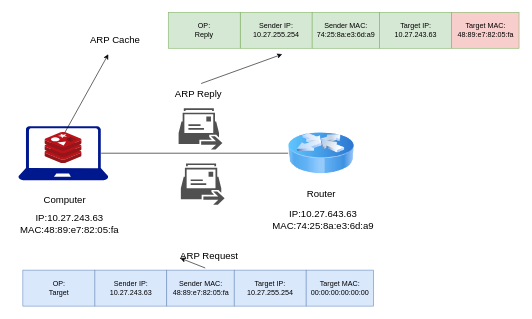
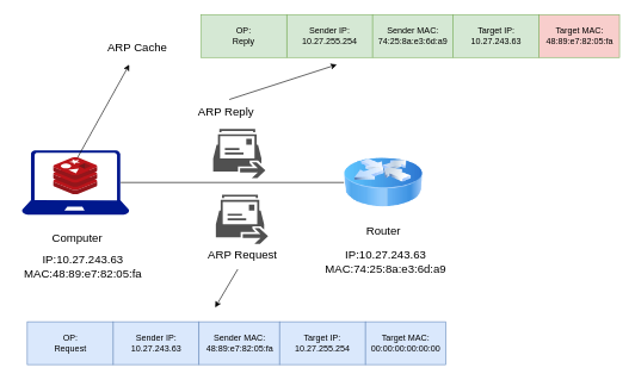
- <mxCell id="20" value="&lt;font style=&quot;font-size: 16px;&quot;&gt;ARP Reply&lt;/font&gt;" style="text;html=1;align=center;verticalAlign=middle;resizable=0;points=[];autosize=1;strokeColor=none;fillColor=none;" vertex="1" parent="1"><mxGeometry x="280" y="140" width="100" height="30" as="geometry" /></mxCell>
+ <mxCell id="20" value="&lt;font style=&quot;font-size: 16px;&quot;&gt;ARP Reply&lt;/font&gt;" style="text;html=1;align=center;verticalAlign=middle;resizable=0;points=[];autosize=1;strokeColor=none;fillColor=none;" vertex="1" parent="1"><mxGeometry x="265" y="140" width="100" height="30" as="geometry" /></mxCell>
- <mxCell id="27" value="&lt;font style=&quot;font-size: 16px;&quot;&gt;IP:10.27.643.63&lt;br&gt;MAC:74:25:8a:e3:6d:a9&lt;/font&gt;" style="text;html=1;align=center;verticalAlign=middle;resizable=0;points=[];autosize=1;strokeColor=none;fillColor=none;" vertex="1" parent="1"><mxGeometry x="442.5" y="341" width="190" height="50" as="geometry" /></mxCell>
+ <mxCell id="27" value="&lt;font style=&quot;font-size: 16px;&quot;&gt;IP:10.27.243.63&lt;br&gt;MAC:74:25:8a:e3:6d:a9&lt;/font&gt;" style="text;html=1;align=center;verticalAlign=middle;resizable=0;points=[];autosize=1;strokeColor=none;fillColor=none;" vertex="1" parent="1"><mxGeometry x="442.5" y="341" width="190" height="50" as="geometry" /></mxCell>
- <mxCell id="11" value="&lt;font style=&quot;font-size: 16px;&quot;&gt;ARP Request&lt;/font&gt;" style="text;html=1;align=center;verticalAlign=middle;resizable=0;points=[];autosize=1;strokeColor=none;fillColor=none;" vertex="1" parent="1"><mxGeometry x="287.5" y="411" width="120" height="30" as="geometry" /></mxCell>
+ <mxCell id="11" value="&lt;font style=&quot;font-size: 16px;&quot;&gt;ARP Request&lt;/font&gt;" style="text;html=1;align=center;verticalAlign=middle;resizable=0;points=[];autosize=1;strokeColor=none;fillColor=none;" vertex="1" parent="1"><mxGeometry x="277.5" y="341" width="120" height="30" as="geometry" /></mxCell>
- <mxCell id="17" value="OP:&lt;br&gt;Target" style="rounded=0;whiteSpace=wrap;html=1;fillColor=#dae8fc;strokeColor=#6c8ebf;" vertex="1" parent="1"><mxGeometry x="37.5" y="450" width="120" height="60" as="geometry" /></mxCell>
+ <mxCell id="17" value="OP:&lt;br&gt;Request" style="rounded=0;whiteSpace=wrap;html=1;fillColor=#dae8fc;strokeColor=#6c8ebf;" vertex="1" parent="1"><mxGeometry x="37.5" y="450" width="120" height="60" as="geometry" /></mxCell>
